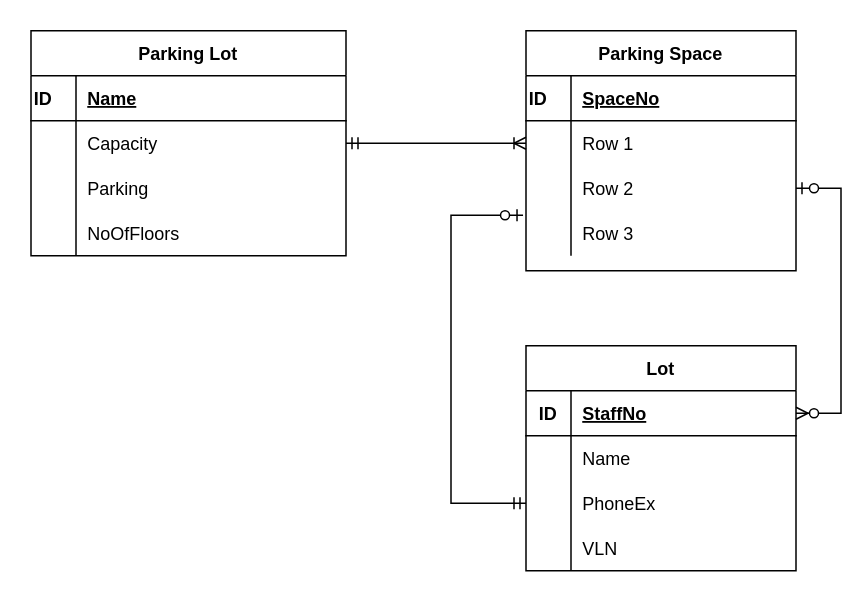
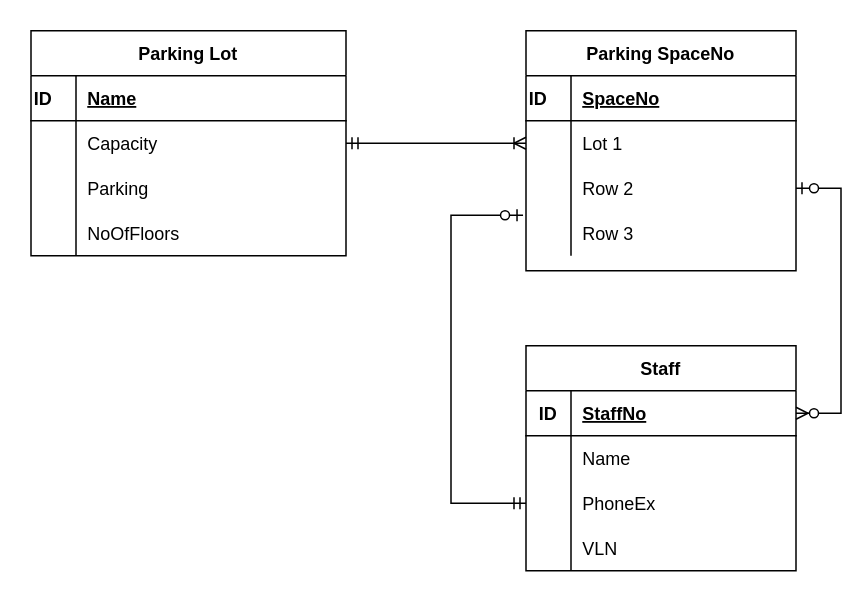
- <mxCell id="28" value="Parking Space" style="shape=table;startSize=30;container=1;collapsible=1;childLayout=tableLayout;fixedRows=1;rowLines=0;fontStyle=1;align=center;resizeLast=1;" vertex="1" parent="1"><mxGeometry x="350" y="20" width="180" height="160" as="geometry" /></mxCell>
+ <mxCell id="28" value="Parking SpaceNo" style="shape=table;startSize=30;container=1;collapsible=1;childLayout=tableLayout;fixedRows=1;rowLines=0;fontStyle=1;align=center;resizeLast=1;" vertex="1" parent="1"><mxGeometry x="350" y="20" width="180" height="160" as="geometry" /></mxCell>
- <mxCell id="34" value="Row 1" style="shape=partialRectangle;connectable=0;fillColor=none;top=0;left=0;bottom=0;right=0;align=left;spacingLeft=6;overflow=hidden;" vertex="1" parent="32"><mxGeometry x="30" width="150" height="30" as="geometry"><mxRectangle width="150" height="30" as="alternateBounds" /></mxGeometry></mxCell>
+ <mxCell id="34" value="Lot 1" style="shape=partialRectangle;connectable=0;fillColor=none;top=0;left=0;bottom=0;right=0;align=left;spacingLeft=6;overflow=hidden;" vertex="1" parent="32"><mxGeometry x="30" width="150" height="30" as="geometry"><mxRectangle width="150" height="30" as="alternateBounds" /></mxGeometry></mxCell>
- <mxCell id="15" value="Lot" style="shape=table;startSize=30;container=1;collapsible=1;childLayout=tableLayout;fixedRows=1;rowLines=0;fontStyle=1;align=center;resizeLast=1;" vertex="1" parent="1"><mxGeometry x="350" y="230" width="180" height="150" as="geometry" /></mxCell>
+ <mxCell id="15" value="Staff" style="shape=table;startSize=30;container=1;collapsible=1;childLayout=tableLayout;fixedRows=1;rowLines=0;fontStyle=1;align=center;resizeLast=1;" vertex="1" parent="1"><mxGeometry x="350" y="230" width="180" height="150" as="geometry" /></mxCell>
